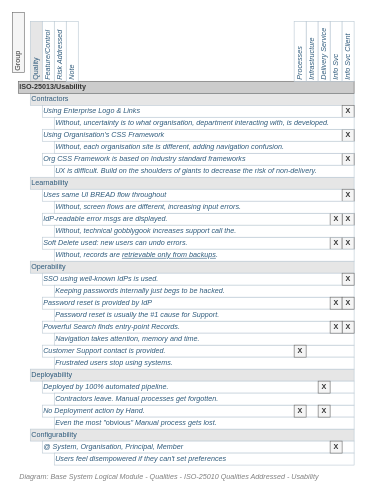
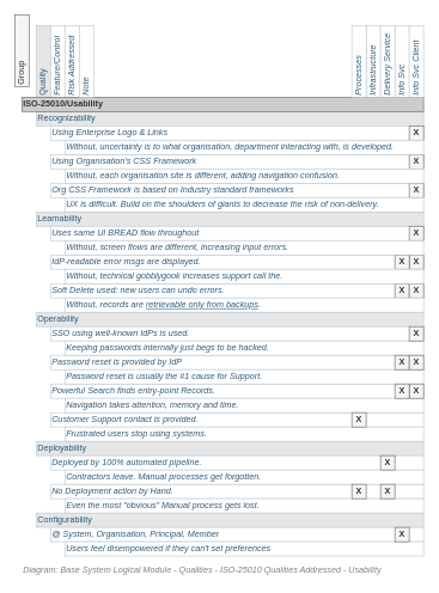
- <mxCell id="19" value="ISO-25013/Usability" style="strokeColor=#666666;html=1;fontColor=#333333;fontSize=12;align=left;fontStyle=1;fillColor=#CCCCCC;" vertex="1" parent="1"><mxGeometry x="30" y="135" width="560" height="20" as="geometry" /></mxCell>
+ <mxCell id="19" value="ISO-25010/Usability" style="strokeColor=#666666;html=1;fontColor=#333333;fontSize=12;align=left;fontStyle=1;fillColor=#CCCCCC;" vertex="1" parent="1"><mxGeometry x="30" y="135" width="560" height="20" as="geometry" /></mxCell>
- <mxCell id="6" value="Contractors" style="strokeColor=#bac8d3;html=1;fontColor=#2f5b7c;fontSize=12;align=left;fillColor=#E6E6E6;" vertex="1" parent="1"><mxGeometry x="50" y="155" width="540" height="20" as="geometry" /></mxCell>
+ <mxCell id="6" value="Recognizability" style="strokeColor=#bac8d3;html=1;fontColor=#2f5b7c;fontSize=12;align=left;fillColor=#E6E6E6;" vertex="1" parent="1"><mxGeometry x="50" y="155" width="540" height="20" as="geometry" /></mxCell>
